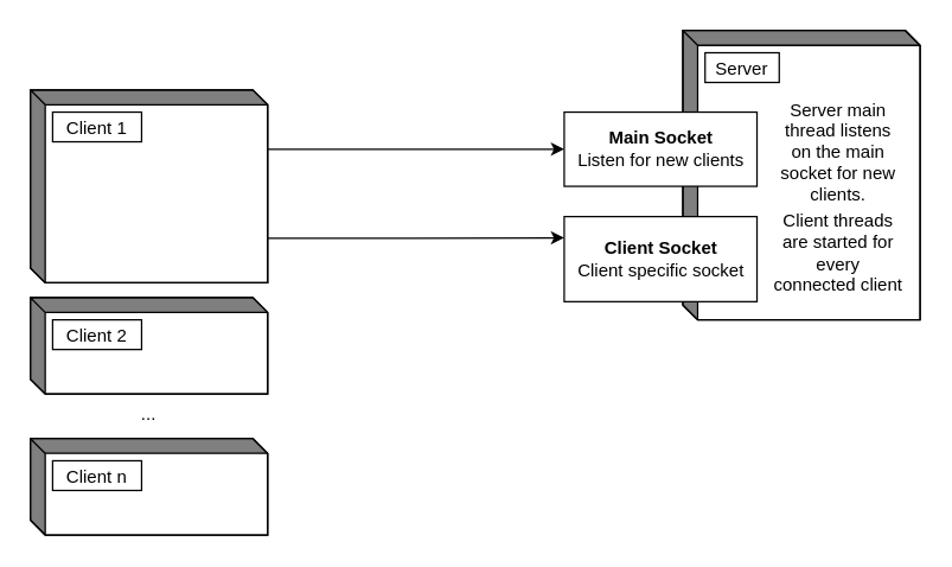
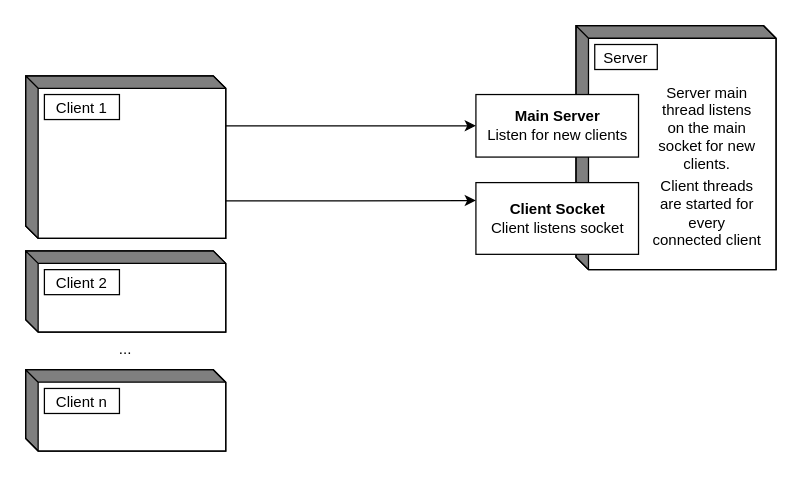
- <mxCell id="6" value="&lt;b&gt;Main Socket&lt;/b&gt;&lt;br&gt;Listen for new clients&lt;br&gt;" style="html=1;dashed=0;whitespace=wrap;" vertex="1" parent="1"><mxGeometry x="380" y="75" width="130" height="50" as="geometry" /></mxCell>
+ <mxCell id="6" value="&lt;b&gt;Main Server&lt;/b&gt;&lt;br&gt;Listen for new clients&lt;br&gt;" style="html=1;dashed=0;whitespace=wrap;" vertex="1" parent="1"><mxGeometry x="380" y="75" width="130" height="50" as="geometry" /></mxCell>
- <mxCell id="10" value="&lt;b&gt;Client Socket&lt;/b&gt;&lt;br&gt;Client specific socket&lt;br&gt;" style="html=1;dashed=0;whitespace=wrap;" vertex="1" parent="1"><mxGeometry x="380" y="145.412" width="130" height="57.353" as="geometry" /></mxCell>
+ <mxCell id="10" value="&lt;b&gt;Client Socket&lt;/b&gt;&lt;br&gt;Client listens socket&lt;br&gt;" style="html=1;dashed=0;whitespace=wrap;" vertex="1" parent="1"><mxGeometry x="380" y="145.412" width="130" height="57.353" as="geometry" /></mxCell>
